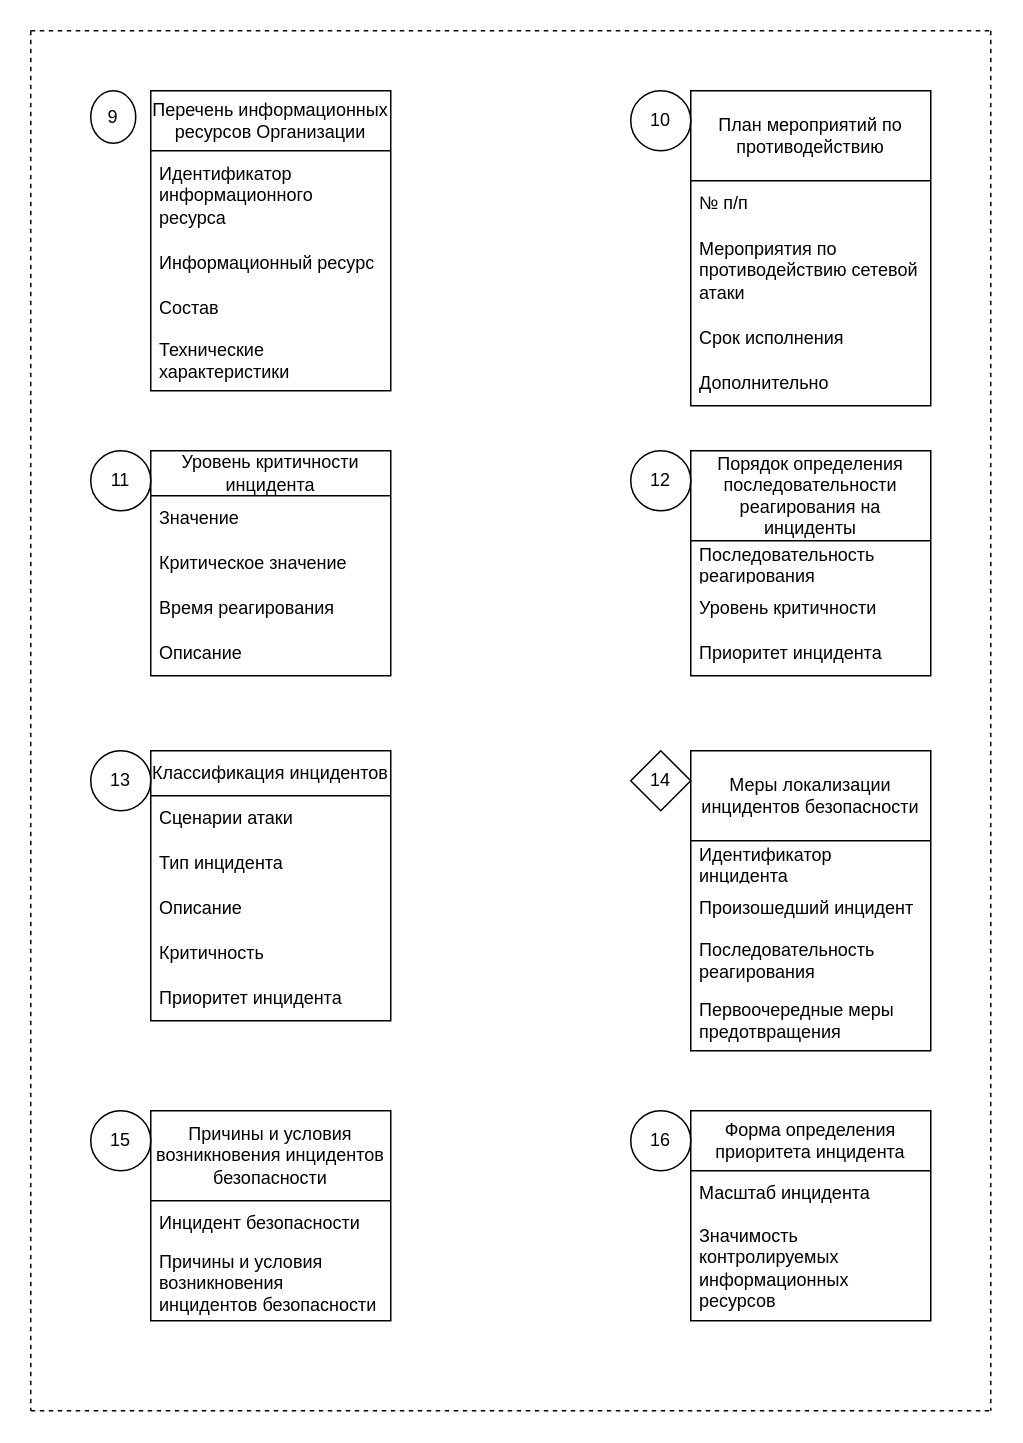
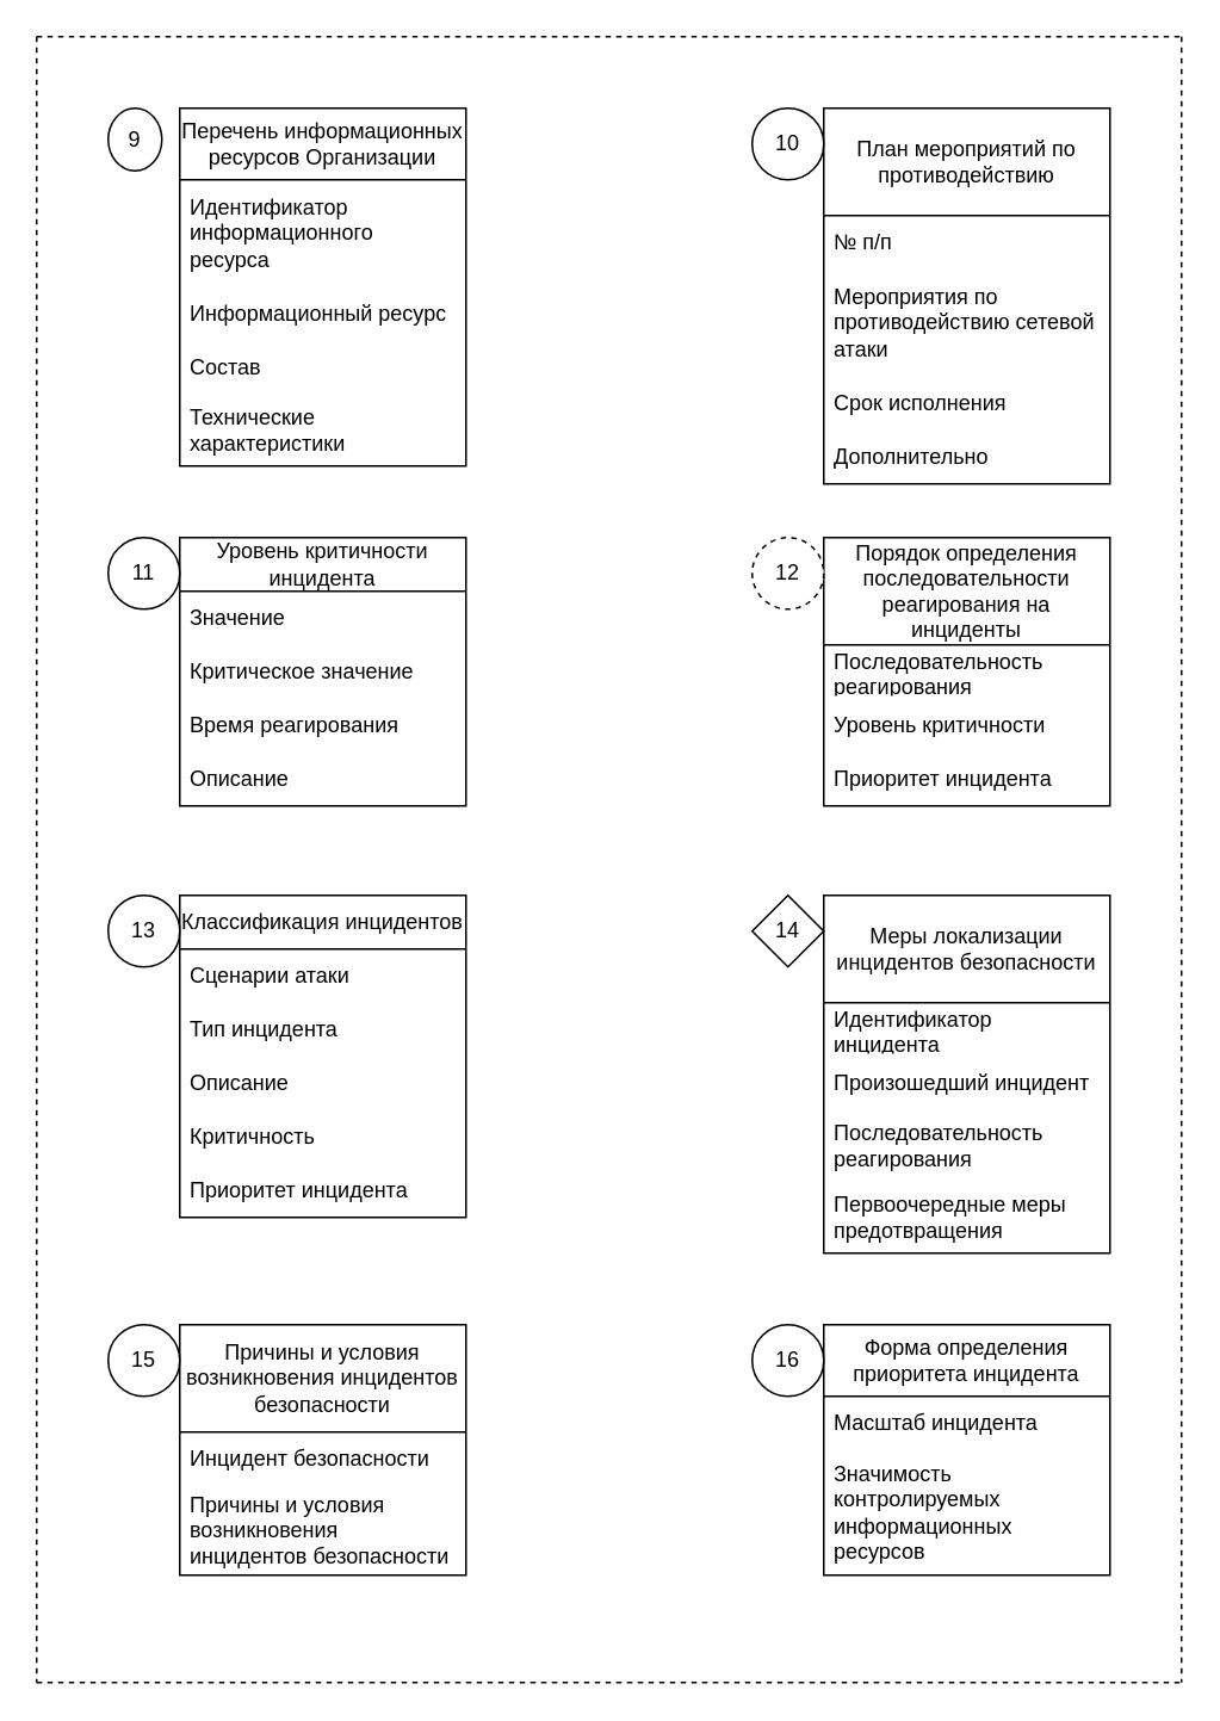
- <mxCell id="45" value="12" style="ellipse;whiteSpace=wrap;html=1;aspect=fixed;" vertex="1" parent="1"><mxGeometry x="420" y="300" width="40" height="40" as="geometry" /></mxCell>
+ <mxCell id="45" value="12" style="ellipse;whiteSpace=wrap;html=1;aspect=fixed;dashed=1;" vertex="1" parent="1"><mxGeometry x="420" y="300" width="40" height="40" as="geometry" /></mxCell>
